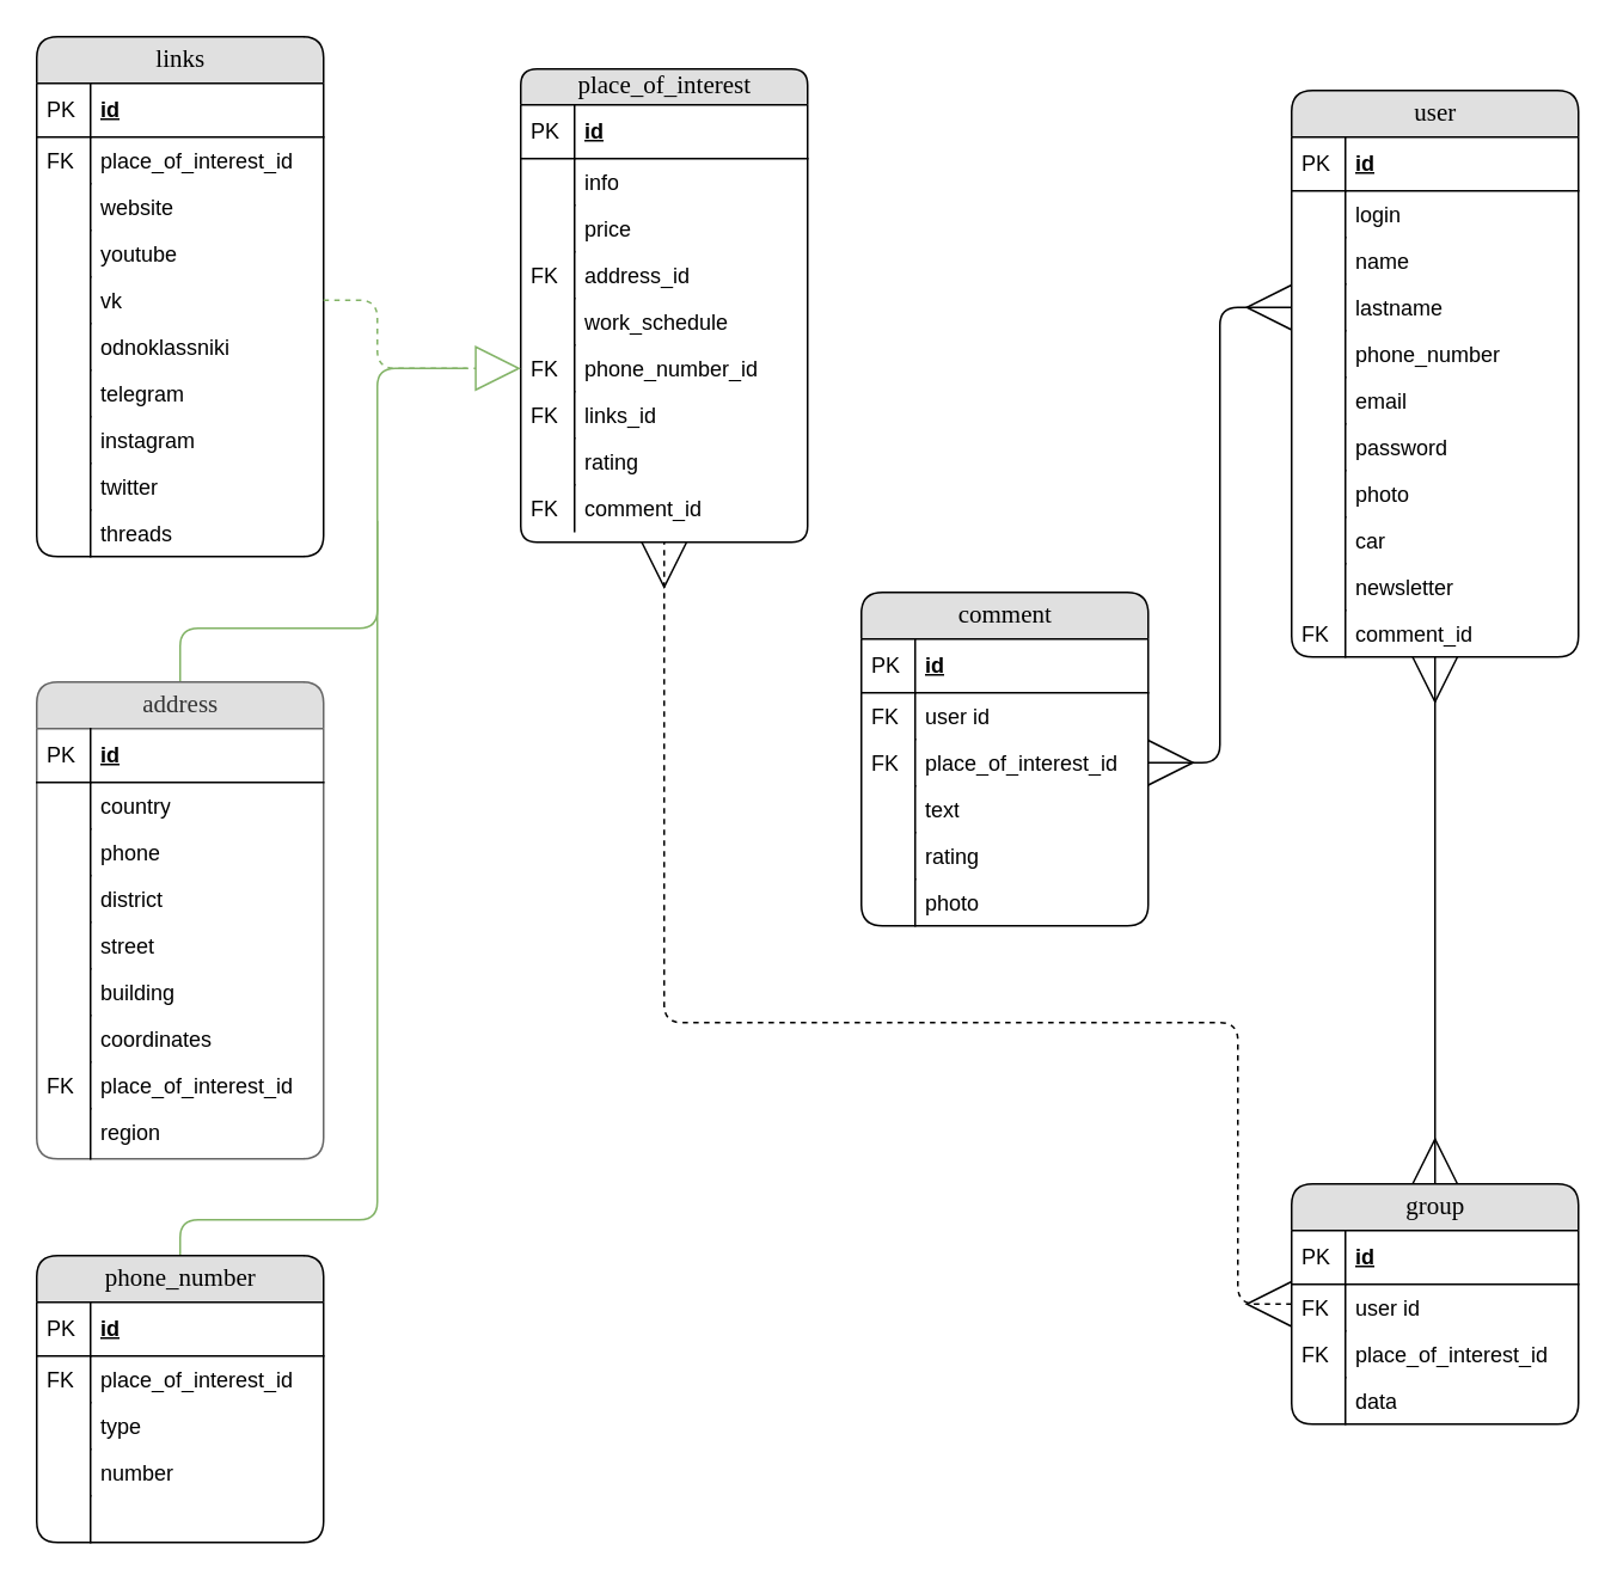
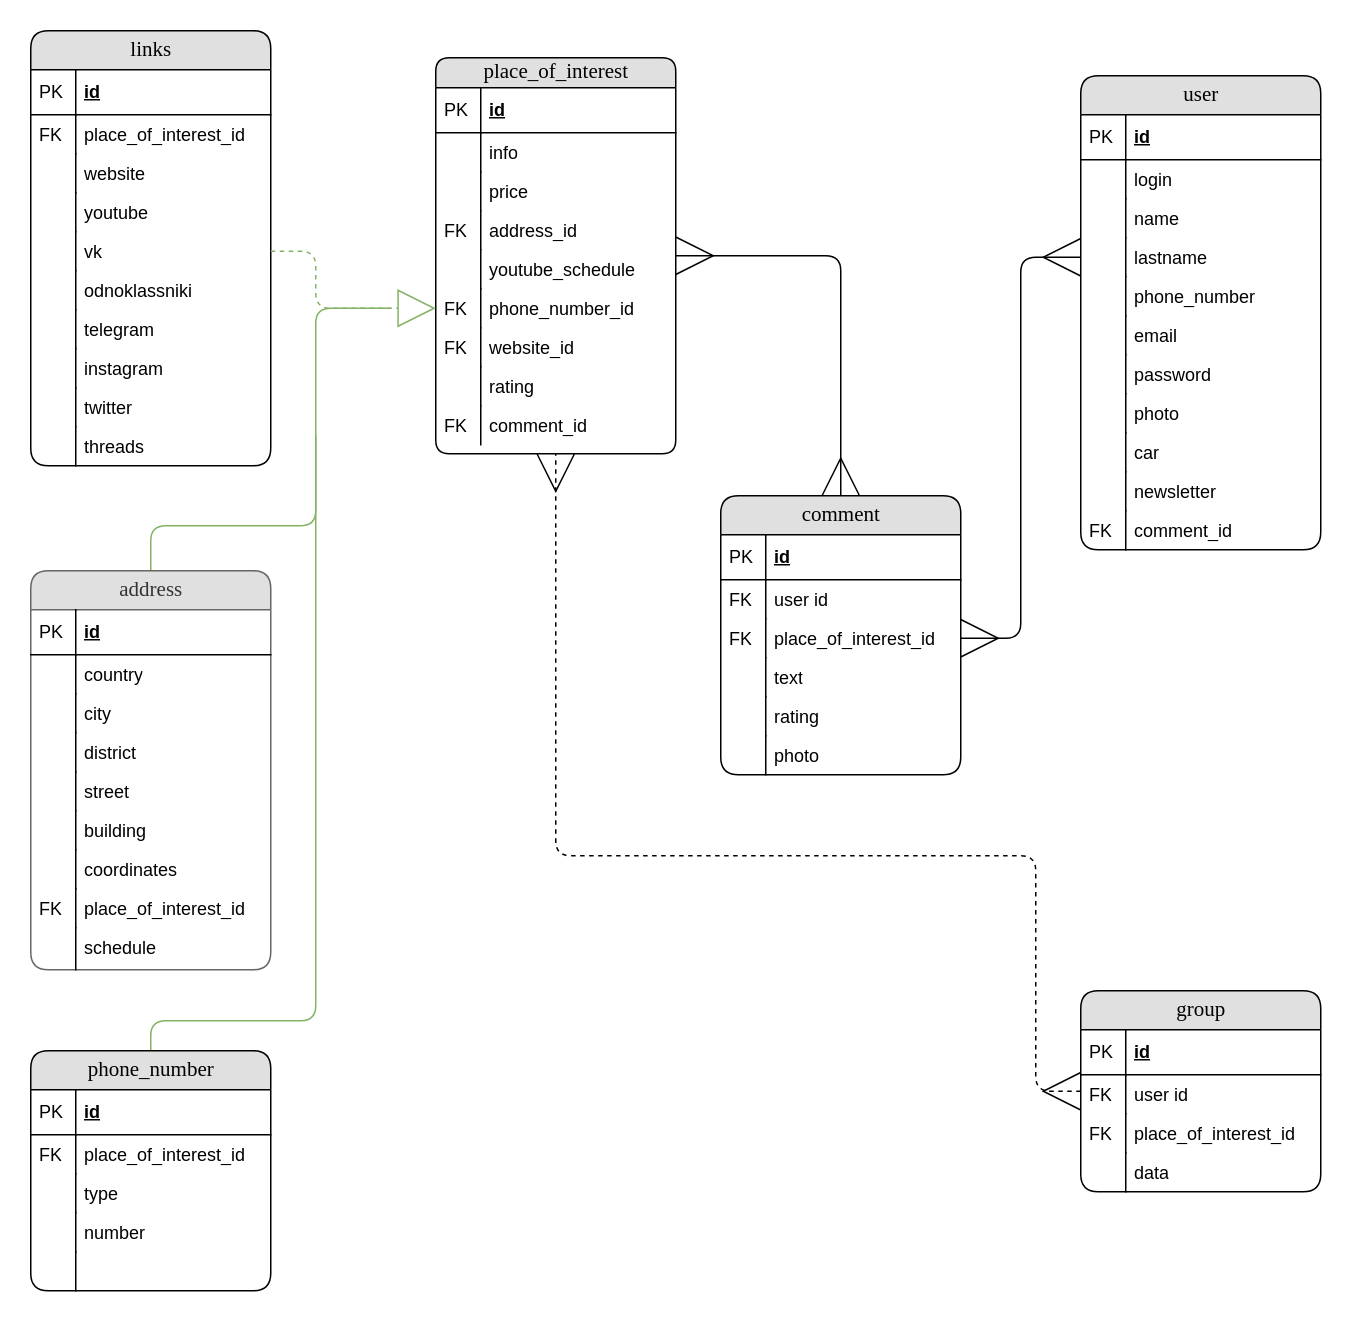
- <mxCell id="12" value="work_schedule" style="shape=partialRectangle;top=0;left=0;right=0;bottom=0;html=1;align=left;verticalAlign=top;fillColor=none;spacingLeft=34;spacingRight=4;whiteSpace=wrap;overflow=hidden;rotatable=0;points=[[0,0.5],[1,0.5]];portConstraint=eastwest;dropTarget=0;" parent="3" vertex="1"><mxGeometry y="128" width="160" height="26" as="geometry" /></mxCell>
+ <mxCell id="12" value="youtube_schedule" style="shape=partialRectangle;top=0;left=0;right=0;bottom=0;html=1;align=left;verticalAlign=top;fillColor=none;spacingLeft=34;spacingRight=4;whiteSpace=wrap;overflow=hidden;rotatable=0;points=[[0,0.5],[1,0.5]];portConstraint=eastwest;dropTarget=0;" parent="3" vertex="1"><mxGeometry y="128" width="160" height="26" as="geometry" /></mxCell>
+ <mxCell id="2" style="edgeStyle=orthogonalEdgeStyle;orthogonalLoop=1;jettySize=auto;html=1;entryX=0.5;entryY=0;entryDx=0;entryDy=0;startArrow=ERmany;startFill=0;endArrow=ERmany;endFill=0;endSize=23;startSize=23;rounded=1;" parent="1" source="3" target="22" edge="1"><mxGeometry relative="1" as="geometry" /></mxCell>
- <mxCell id="16" value="links_id" style="shape=partialRectangle;top=0;left=0;right=0;bottom=0;html=1;align=left;verticalAlign=top;fillColor=none;spacingLeft=34;spacingRight=4;whiteSpace=wrap;overflow=hidden;rotatable=0;points=[[0,0.5],[1,0.5]];portConstraint=eastwest;dropTarget=0;" parent="3" vertex="1"><mxGeometry y="180" width="160" height="26" as="geometry" /></mxCell>
+ <mxCell id="16" value="website_id" style="shape=partialRectangle;top=0;left=0;right=0;bottom=0;html=1;align=left;verticalAlign=top;fillColor=none;spacingLeft=34;spacingRight=4;whiteSpace=wrap;overflow=hidden;rotatable=0;points=[[0,0.5],[1,0.5]];portConstraint=eastwest;dropTarget=0;" parent="3" vertex="1"><mxGeometry y="180" width="160" height="26" as="geometry" /></mxCell>
- <mxCell id="87" value="phone" style="shape=partialRectangle;top=0;left=0;right=0;bottom=0;html=1;align=left;verticalAlign=top;fillColor=none;spacingLeft=34;spacingRight=4;whiteSpace=wrap;overflow=hidden;rotatable=0;points=[[0,0.5],[1,0.5]];portConstraint=eastwest;dropTarget=0;" parent="82" vertex="1"><mxGeometry y="82" width="160" height="26" as="geometry" /></mxCell>
+ <mxCell id="87" value="city" style="shape=partialRectangle;top=0;left=0;right=0;bottom=0;html=1;align=left;verticalAlign=top;fillColor=none;spacingLeft=34;spacingRight=4;whiteSpace=wrap;overflow=hidden;rotatable=0;points=[[0,0.5],[1,0.5]];portConstraint=eastwest;dropTarget=0;" parent="82" vertex="1"><mxGeometry y="82" width="160" height="26" as="geometry" /></mxCell>
- <mxCell id="35" style="edgeStyle=orthogonalEdgeStyle;rounded=0;orthogonalLoop=1;jettySize=auto;html=1;entryX=0.5;entryY=0;entryDx=0;entryDy=0;startArrow=ERmany;startFill=0;endArrow=ERmany;endFill=0;endSize=23;startSize=23;" parent="1" source="36" target="115" edge="1"><mxGeometry relative="1" as="geometry" /></mxCell>
- <mxCell id="99" value="region" style="shape=partialRectangle;top=0;left=0;right=0;bottom=0;html=1;align=left;verticalAlign=top;fillColor=none;spacingLeft=34;spacingRight=4;whiteSpace=wrap;overflow=hidden;rotatable=0;points=[[0,0.5],[1,0.5]];portConstraint=eastwest;dropTarget=0;" parent="82" vertex="1"><mxGeometry y="238" width="160" height="28" as="geometry" /></mxCell>
+ <mxCell id="99" value="schedule" style="shape=partialRectangle;top=0;left=0;right=0;bottom=0;html=1;align=left;verticalAlign=top;fillColor=none;spacingLeft=34;spacingRight=4;whiteSpace=wrap;overflow=hidden;rotatable=0;points=[[0,0.5],[1,0.5]];portConstraint=eastwest;dropTarget=0;" parent="82" vertex="1"><mxGeometry y="238" width="160" height="28" as="geometry" /></mxCell>
